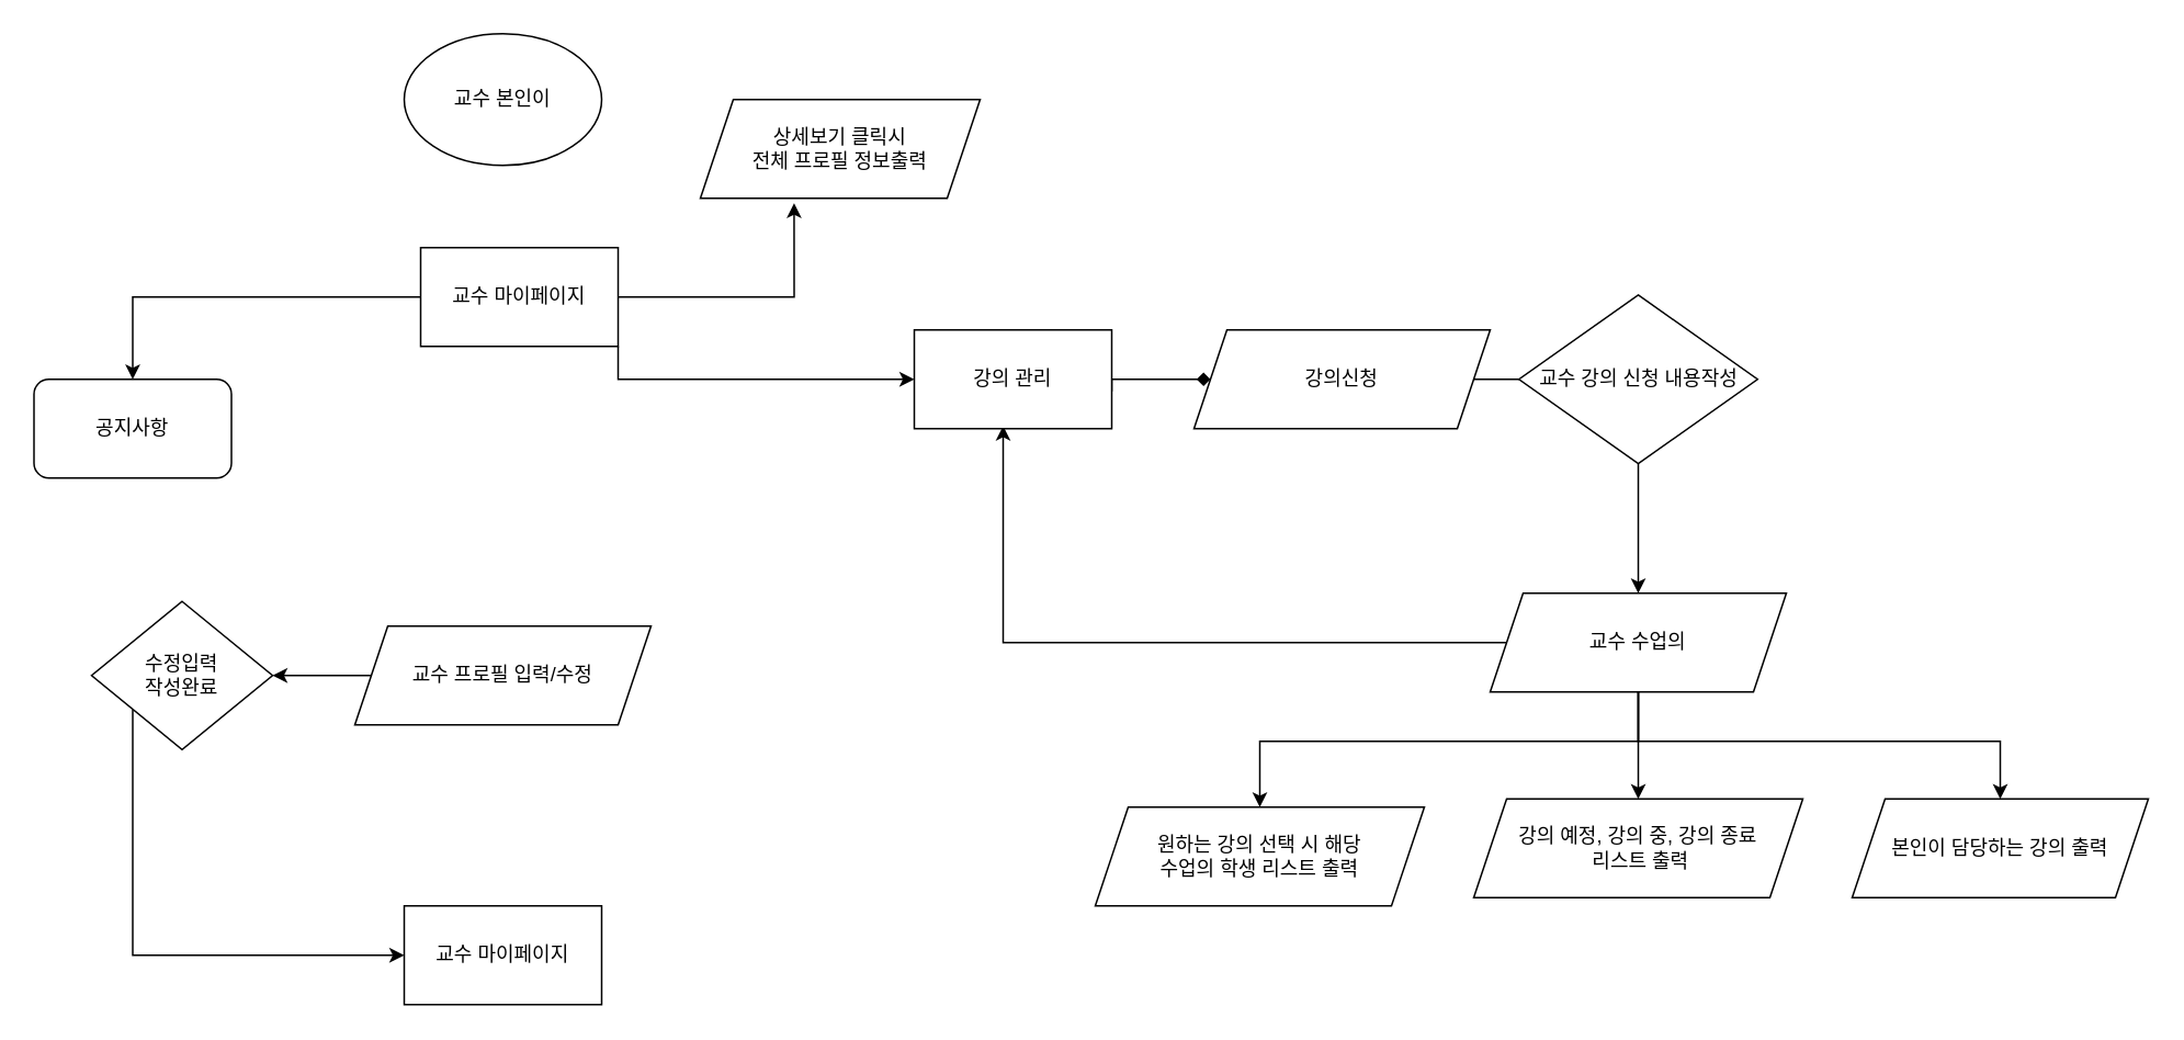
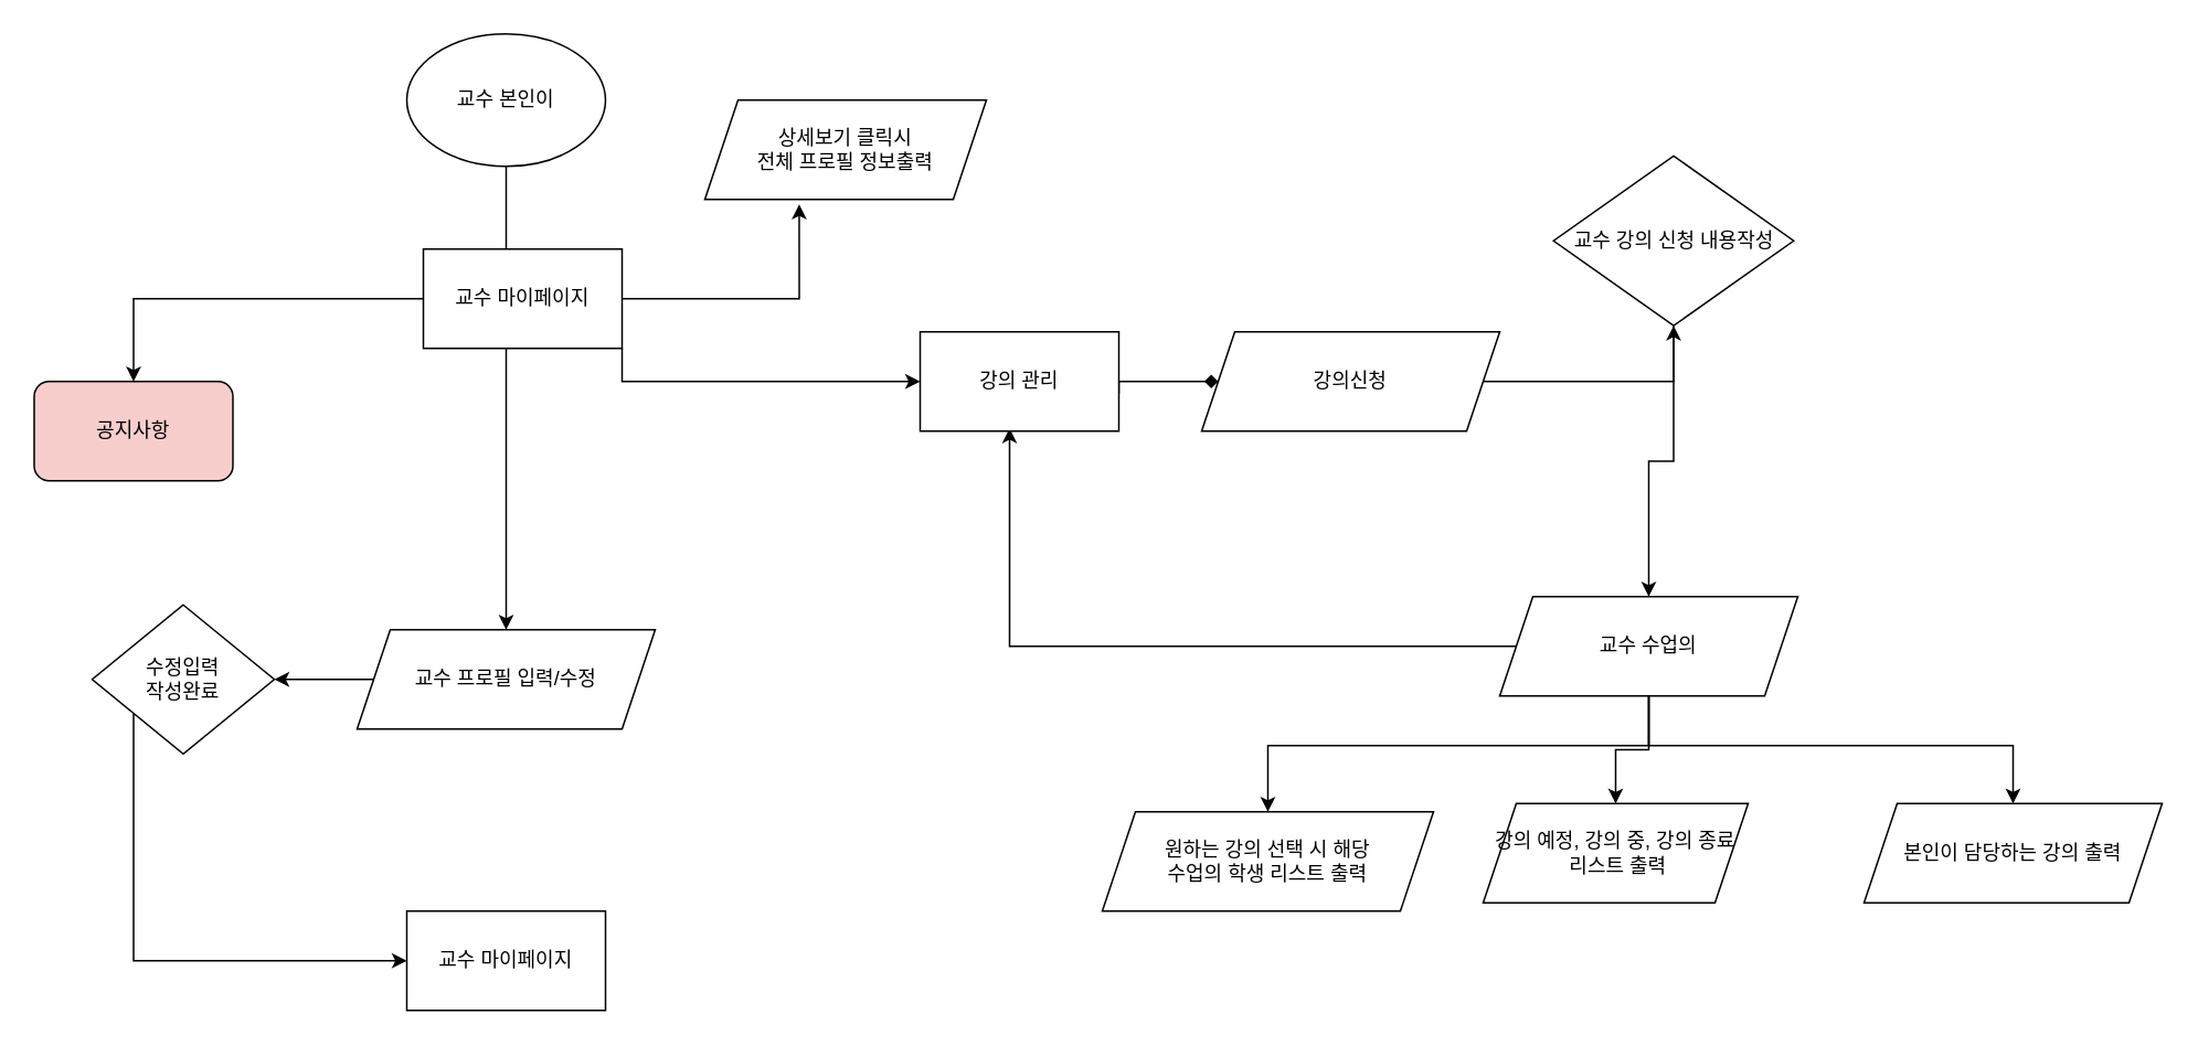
- <mxCell id="18" value="교수 강의 신청 내용작성" style="rhombus;whiteSpace=wrap;html=1;" vertex="1" parent="1"><mxGeometry x="922.5" y="178.75" width="145" height="102.5" as="geometry" /></mxCell>
+ <mxCell id="18" value="교수 강의 신청 내용작성" style="rhombus;whiteSpace=wrap;html=1;" vertex="1" parent="1"><mxGeometry x="937.5" y="93.75" width="145" height="102.5" as="geometry" /></mxCell>
- <mxCell id="13" value="공지사항" style="rounded=1;whiteSpace=wrap;html=1;" vertex="1" parent="1"><mxGeometry x="20" y="230" width="120" height="60" as="geometry" /></mxCell>
+ <mxCell id="13" value="공지사항" style="rounded=1;whiteSpace=wrap;html=1;fillColor=#f8cecc;" vertex="1" parent="1"><mxGeometry x="20" y="230" width="120" height="60" as="geometry" /></mxCell>
+ <mxCell id="3" value="" style="edgeStyle=orthogonalEdgeStyle;rounded=0;orthogonalLoop=1;jettySize=auto;html=1;exitX=0.5;exitY=1;exitDx=0;exitDy=0;exitPerimeter=0;entryX=0.5;entryY=0;entryDx=0;entryDy=0;" edge="1" parent="1" source="2" target="4"><mxGeometry relative="1" as="geometry"><mxPoint x="305" y="250" as="sourcePoint" /><mxPoint x="305" y="300" as="targetPoint" /></mxGeometry></mxCell>
- <mxCell id="27" value="강의 예정, 강의 중, 강의 종료&lt;br&gt;&amp;nbsp;리스트 출력" style="shape=parallelogram;perimeter=parallelogramPerimeter;whiteSpace=wrap;html=1;fixedSize=1;" vertex="1" parent="1"><mxGeometry x="895" y="485" width="200" height="60" as="geometry" /></mxCell>
+ <mxCell id="27" value="강의 예정, 강의 중, 강의 종료&lt;br&gt;&amp;nbsp;리스트 출력" style="shape=parallelogram;perimeter=parallelogramPerimeter;whiteSpace=wrap;html=1;fixedSize=1;" vertex="1" parent="1"><mxGeometry x="895" y="485" width="160" height="60" as="geometry" /></mxCell>
